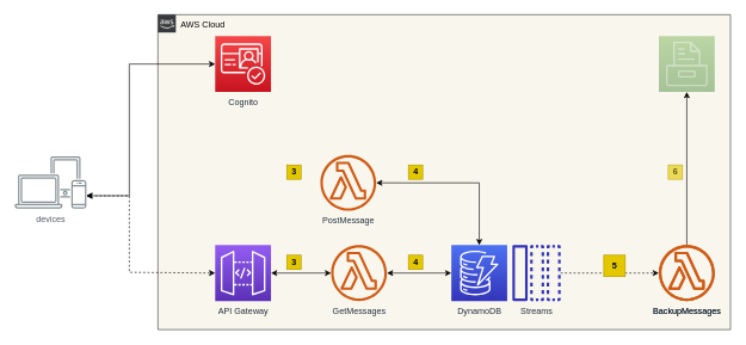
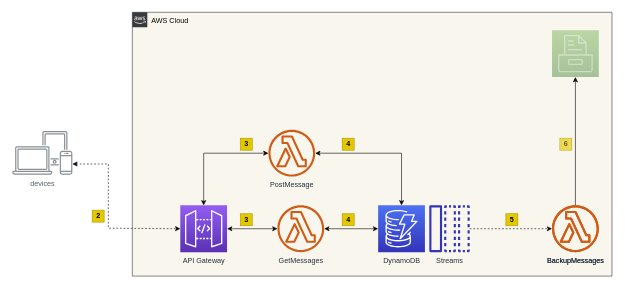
- <mxCell id="7" value="Cognito" style="points=[[0,0,0],[0.25,0,0],[0.5,0,0],[0.75,0,0],[1,0,0],[0,1,0],[0.25,1,0],[0.5,1,0],[0.75,1,0],[1,1,0],[0,0.25,0],[0,0.5,0],[0,0.75,0],[1,0.25,0],[1,0.5,0],[1,0.75,0]];outlineConnect=0;fontColor=#232F3E;gradientColor=#F54749;gradientDirection=north;fillColor=#C7131F;strokeColor=#ffffff;dashed=0;verticalLabelPosition=bottom;verticalAlign=top;align=center;html=1;fontSize=12;fontStyle=0;aspect=fixed;shape=mxgraph.aws4.resourceIcon;resIcon=mxgraph.aws4.cognito;" vertex="1" parent="1"><mxGeometry x="300" y="50" width="78" height="78" as="geometry" /></mxCell>
- <mxCell id="4" style="edgeStyle=orthogonalEdgeStyle;rounded=0;orthogonalLoop=1;jettySize=auto;html=1;startArrow=classic;startFill=1;" edge="1" parent="1" source="5" target="7"><mxGeometry relative="1" as="geometry"><Array as="points"><mxPoint x="180" y="273" /><mxPoint x="180" y="89" /></Array></mxGeometry></mxCell>
+ <mxCell id="14" style="edgeStyle=orthogonalEdgeStyle;rounded=0;orthogonalLoop=1;jettySize=auto;html=1;startArrow=classic;startFill=1;exitX=0.5;exitY=0;exitDx=0;exitDy=0;exitPerimeter=0;" edge="1" parent="1" source="8" target="11"><mxGeometry relative="1" as="geometry"><mxPoint x="398" y="439" as="sourcePoint" /><mxPoint x="470" y="449" as="targetPoint" /><Array as="points"><mxPoint x="339" y="255" /></Array></mxGeometry></mxCell>
+ <mxCell id="20" value="2" style="text;html=1;resizable=0;autosize=1;align=center;verticalAlign=middle;points=[];rounded=0;fillColor=#e3c800;strokeColor=#B09500;fontStyle=1" vertex="1" parent="1"><mxGeometry x="153" y="350" width="20" height="20" as="geometry" /></mxCell>
- <mxCell id="25" value="5" style="text;html=1;resizable=0;autosize=1;align=center;verticalAlign=middle;points=[];rounded=0;fillColor=#e3c800;strokeColor=#B09500;fontStyle=1" vertex="1" parent="1"><mxGeometry x="843" y="356" width="30" height="30" as="geometry" /></mxCell>
+ <mxCell id="25" value="5" style="text;html=1;resizable=0;autosize=1;align=center;verticalAlign=middle;points=[];rounded=0;fillColor=#e3c800;strokeColor=#B09500;fontStyle=1" vertex="1" parent="1"><mxGeometry x="843" y="356" width="20" height="20" as="geometry" /></mxCell>
